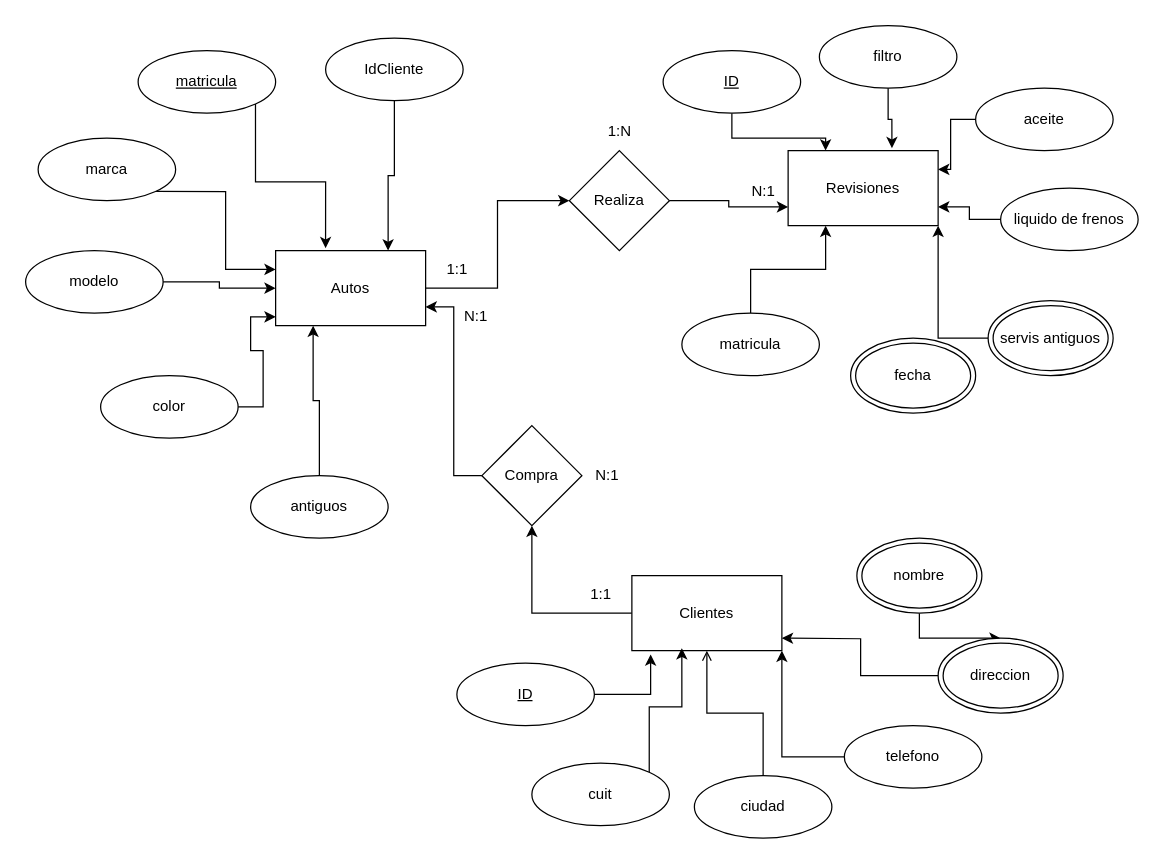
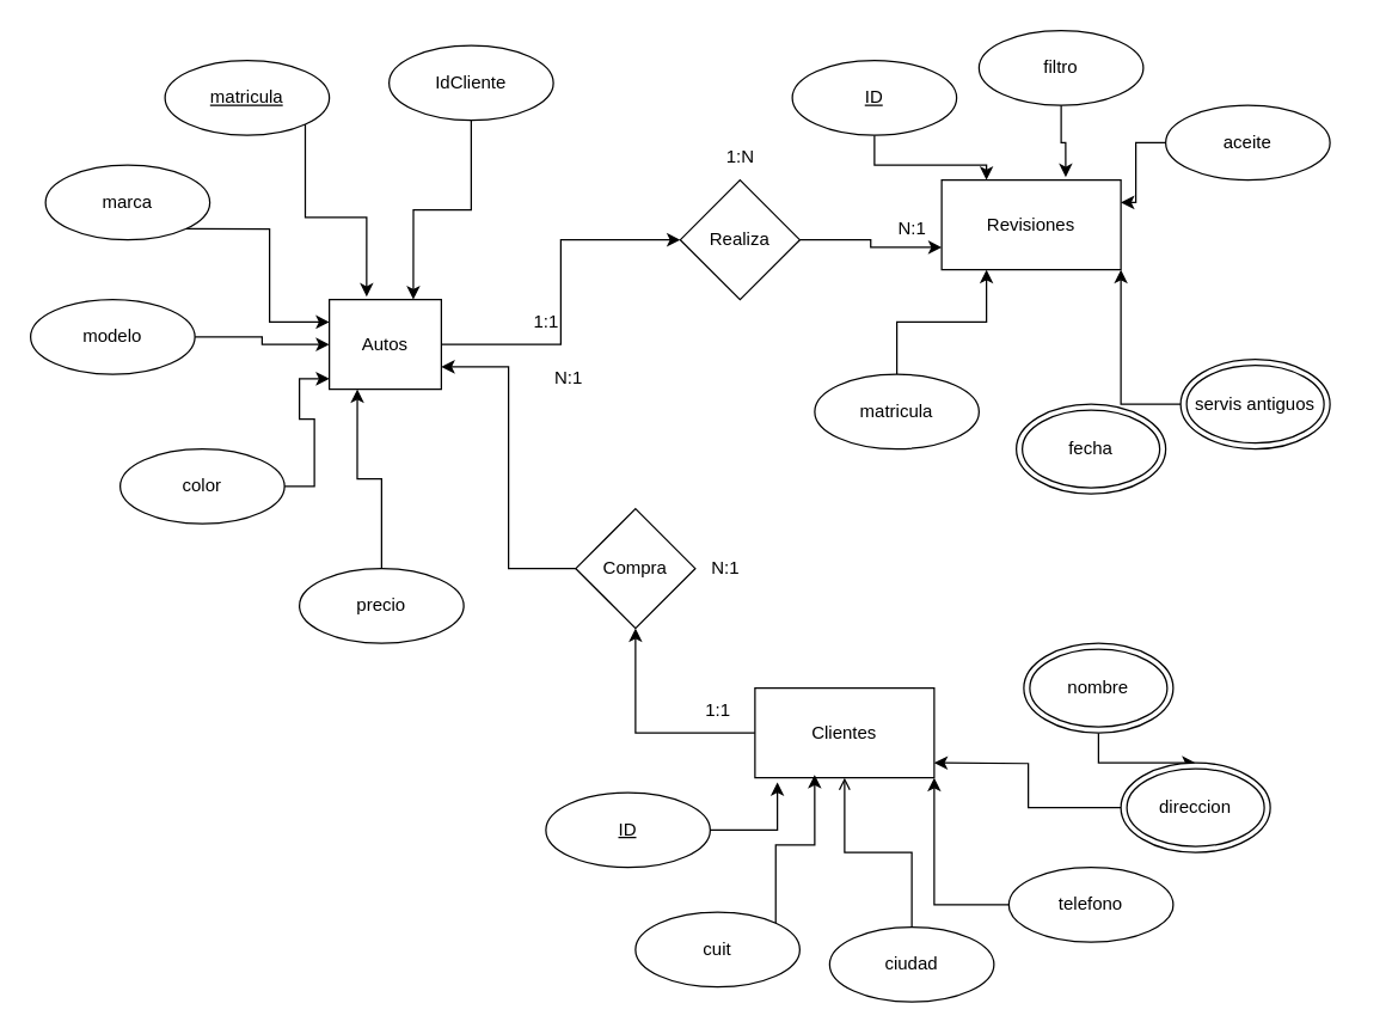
- <mxCell id="34" style="edgeStyle=orthogonalEdgeStyle;rounded=0;orthogonalLoop=1;jettySize=auto;html=1;entryX=1;entryY=0.75;entryDx=0;entryDy=0;" edge="1" parent="1" source="35" target="6"><mxGeometry relative="1" as="geometry" /></mxCell>
- <mxCell id="35" value="liquido de frenos" style="ellipse;whiteSpace=wrap;html=1;" vertex="1" parent="1"><mxGeometry x="800" y="150" width="110" height="50" as="geometry" /></mxCell>
- <mxCell id="3" value="Autos" style="rounded=0;whiteSpace=wrap;html=1;" vertex="1" parent="1"><mxGeometry x="220" y="200" width="120" height="60" as="geometry" /></mxCell>
+ <mxCell id="3" value="Autos" style="rounded=0;whiteSpace=wrap;html=1;" vertex="1" parent="1"><mxGeometry x="220" y="200" width="75" height="60" as="geometry" /></mxCell>
- <mxCell id="15" value="antiguos" style="ellipse;whiteSpace=wrap;html=1;" vertex="1" parent="1"><mxGeometry x="200" y="380" width="110" height="50" as="geometry" /></mxCell>
+ <mxCell id="15" value="precio" style="ellipse;whiteSpace=wrap;html=1;" vertex="1" parent="1"><mxGeometry x="200" y="380" width="110" height="50" as="geometry" /></mxCell>
